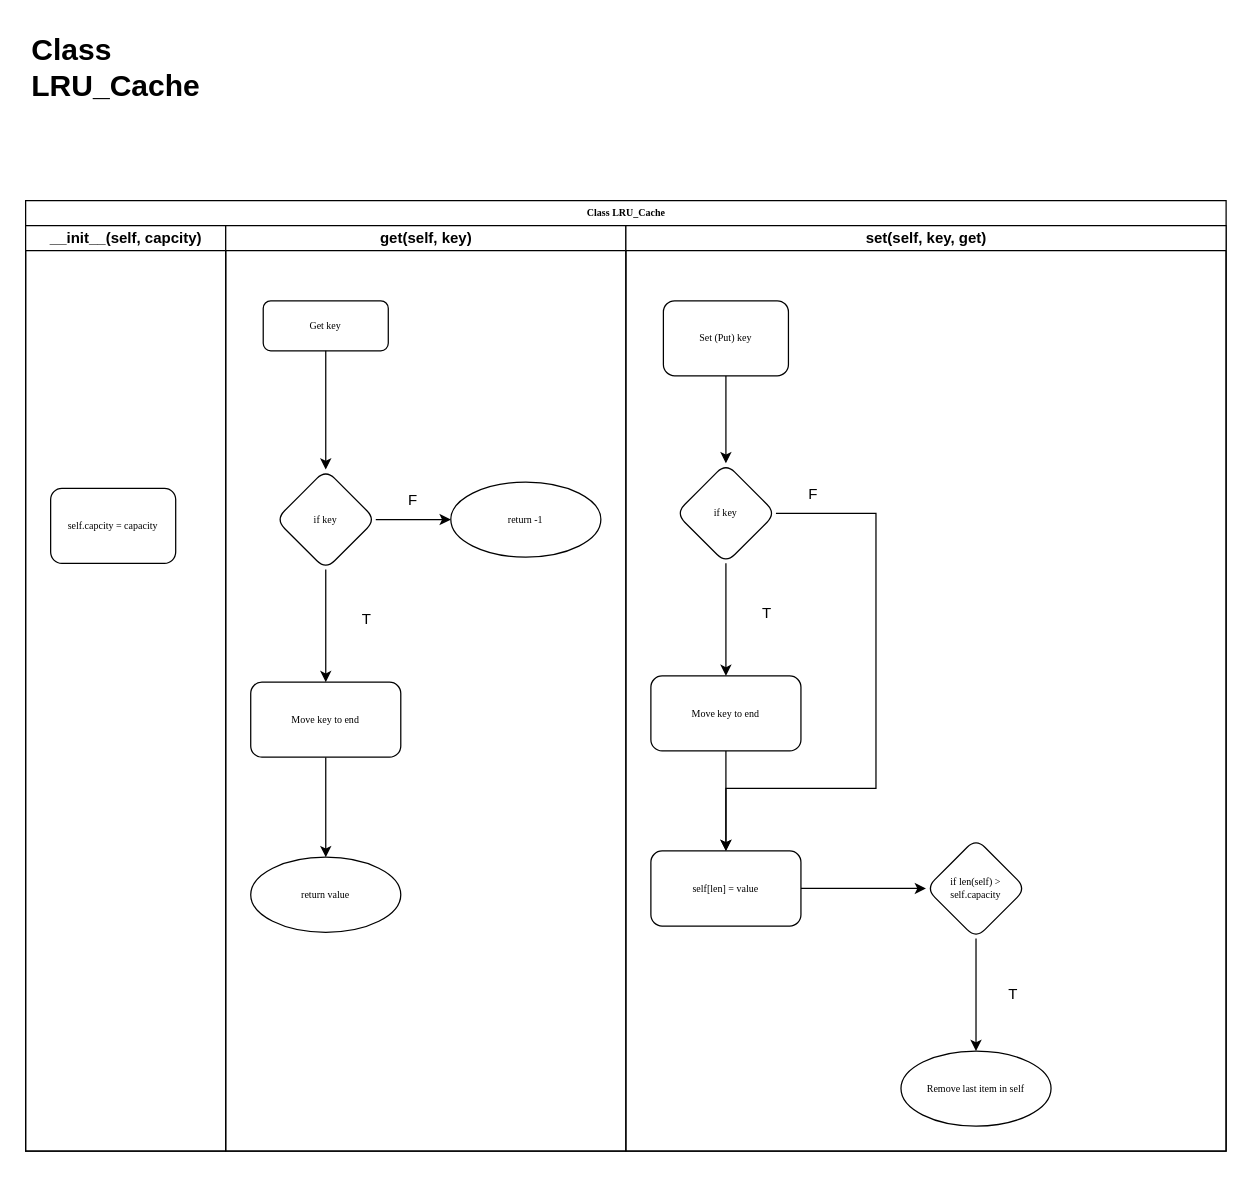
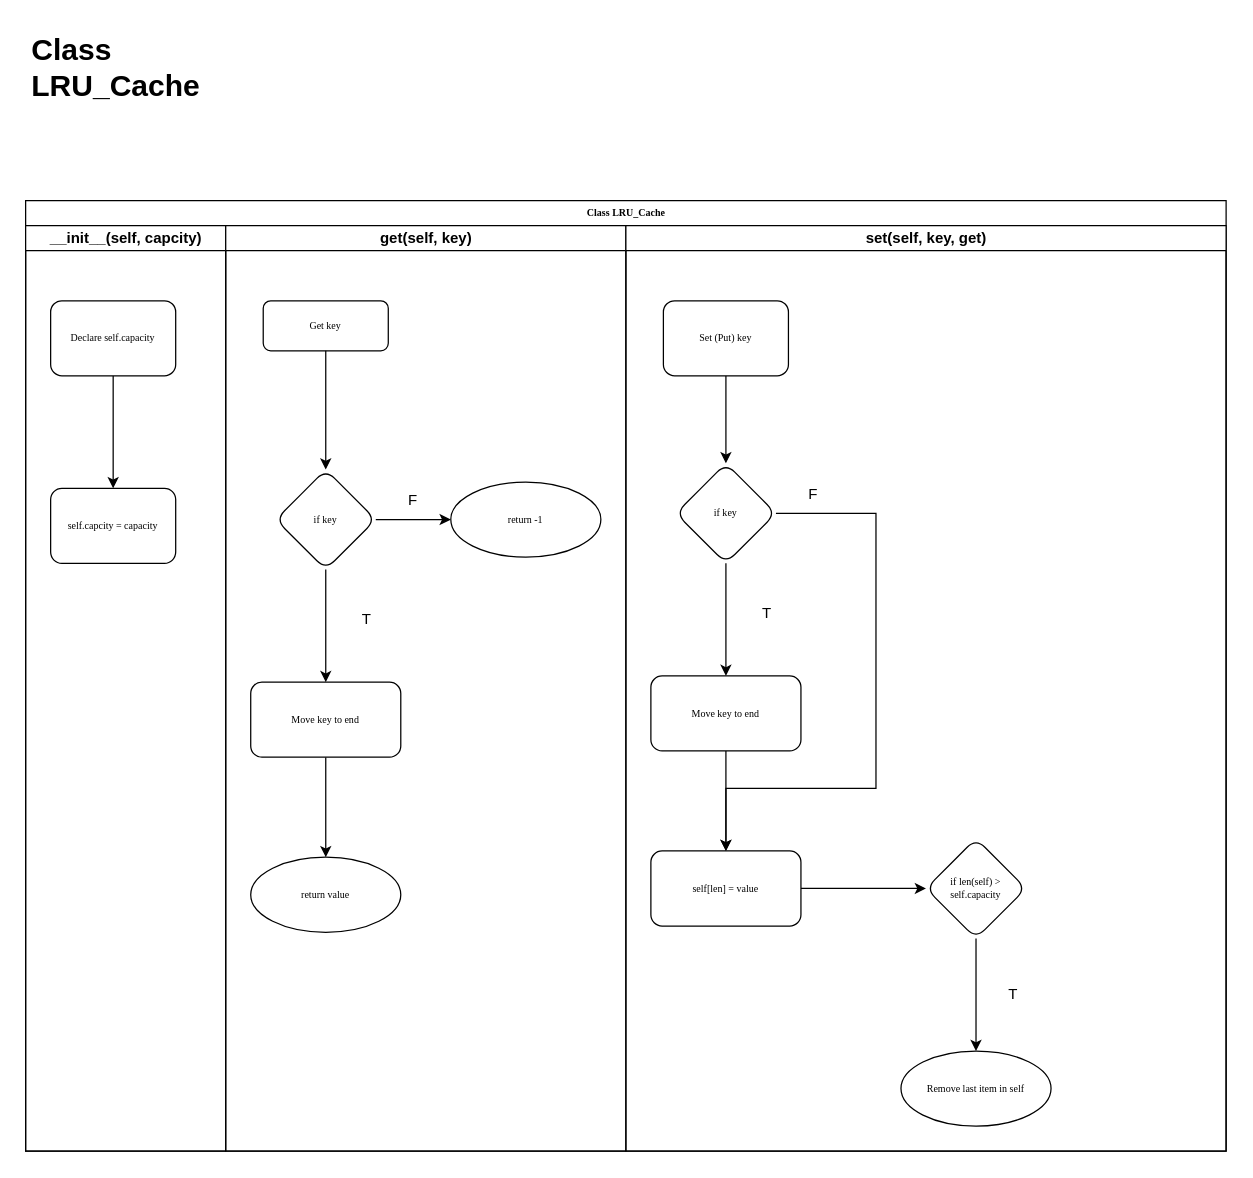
+ <mxCell id="6" value="Declare self.capacity" style="rounded=1;whiteSpace=wrap;html=1;shadow=0;labelBackgroundColor=none;strokeWidth=1;fontFamily=Verdana;fontSize=8;align=center;" vertex="1" parent="4"><mxGeometry x="20" y="60" width="100" height="60" as="geometry" /></mxCell>
+ <mxCell id="5" value="" style="edgeStyle=orthogonalEdgeStyle;rounded=0;orthogonalLoop=1;jettySize=auto;html=1;" edge="1" parent="4" source="6" target="7"><mxGeometry relative="1" as="geometry" /></mxCell>
